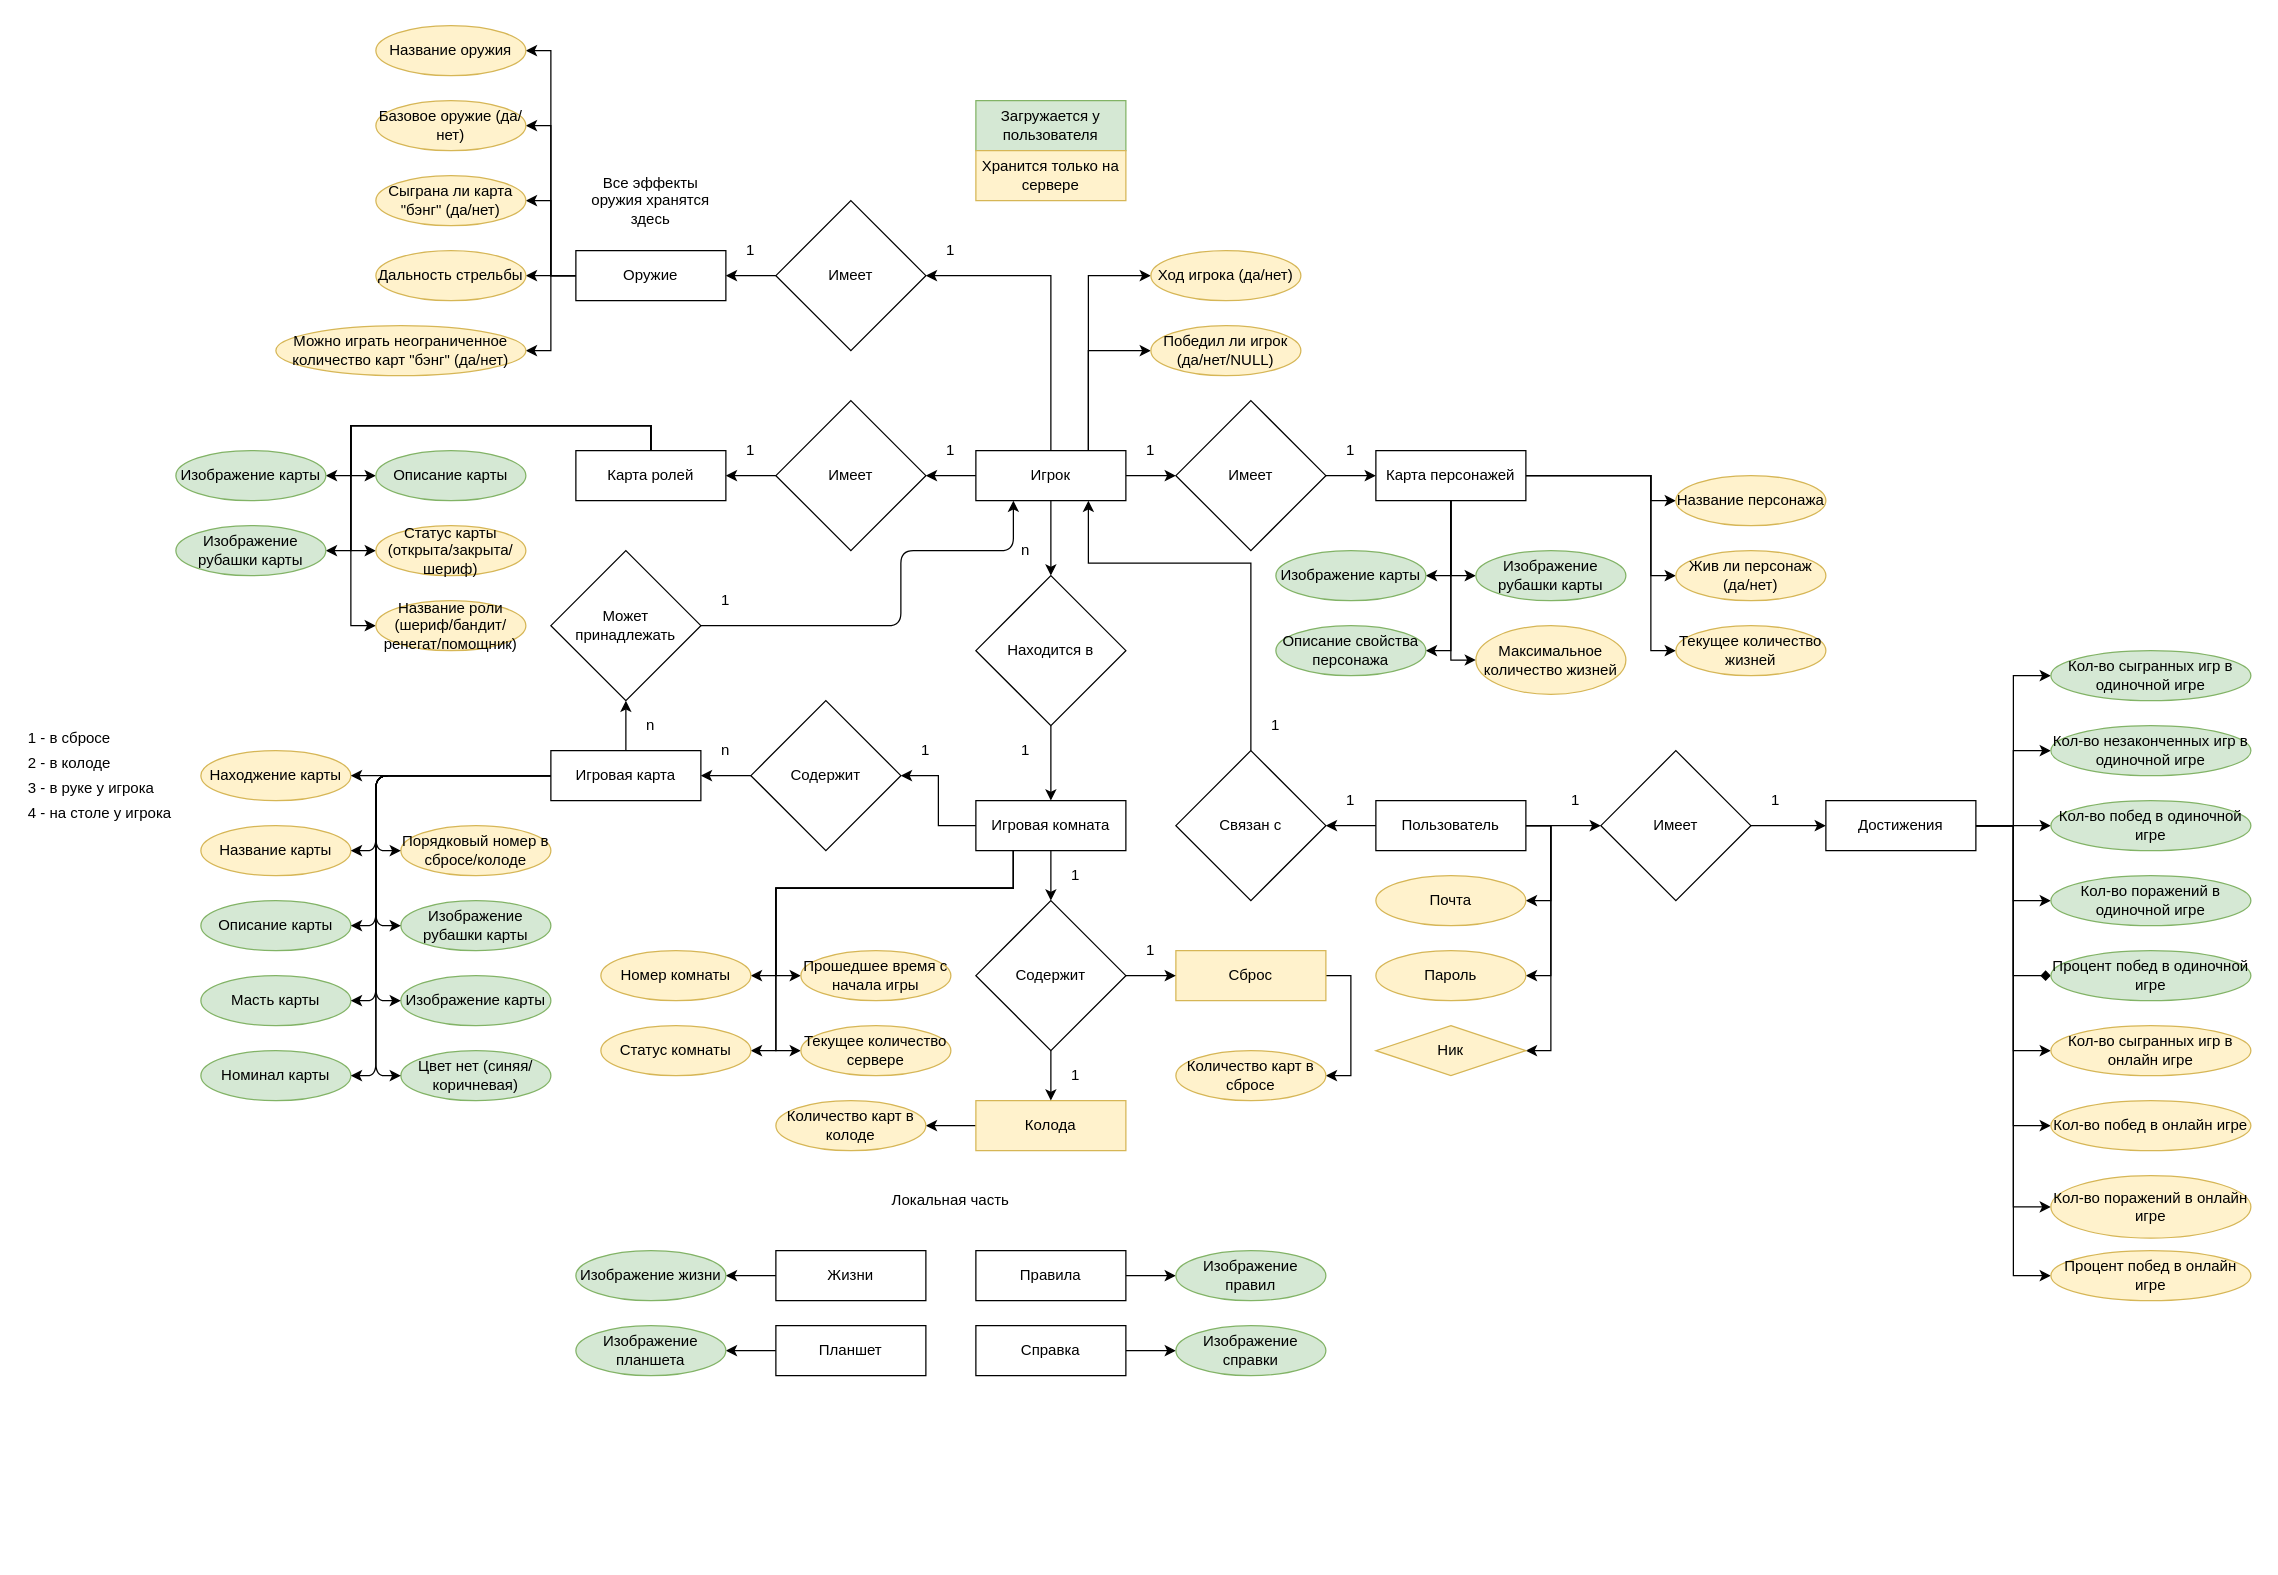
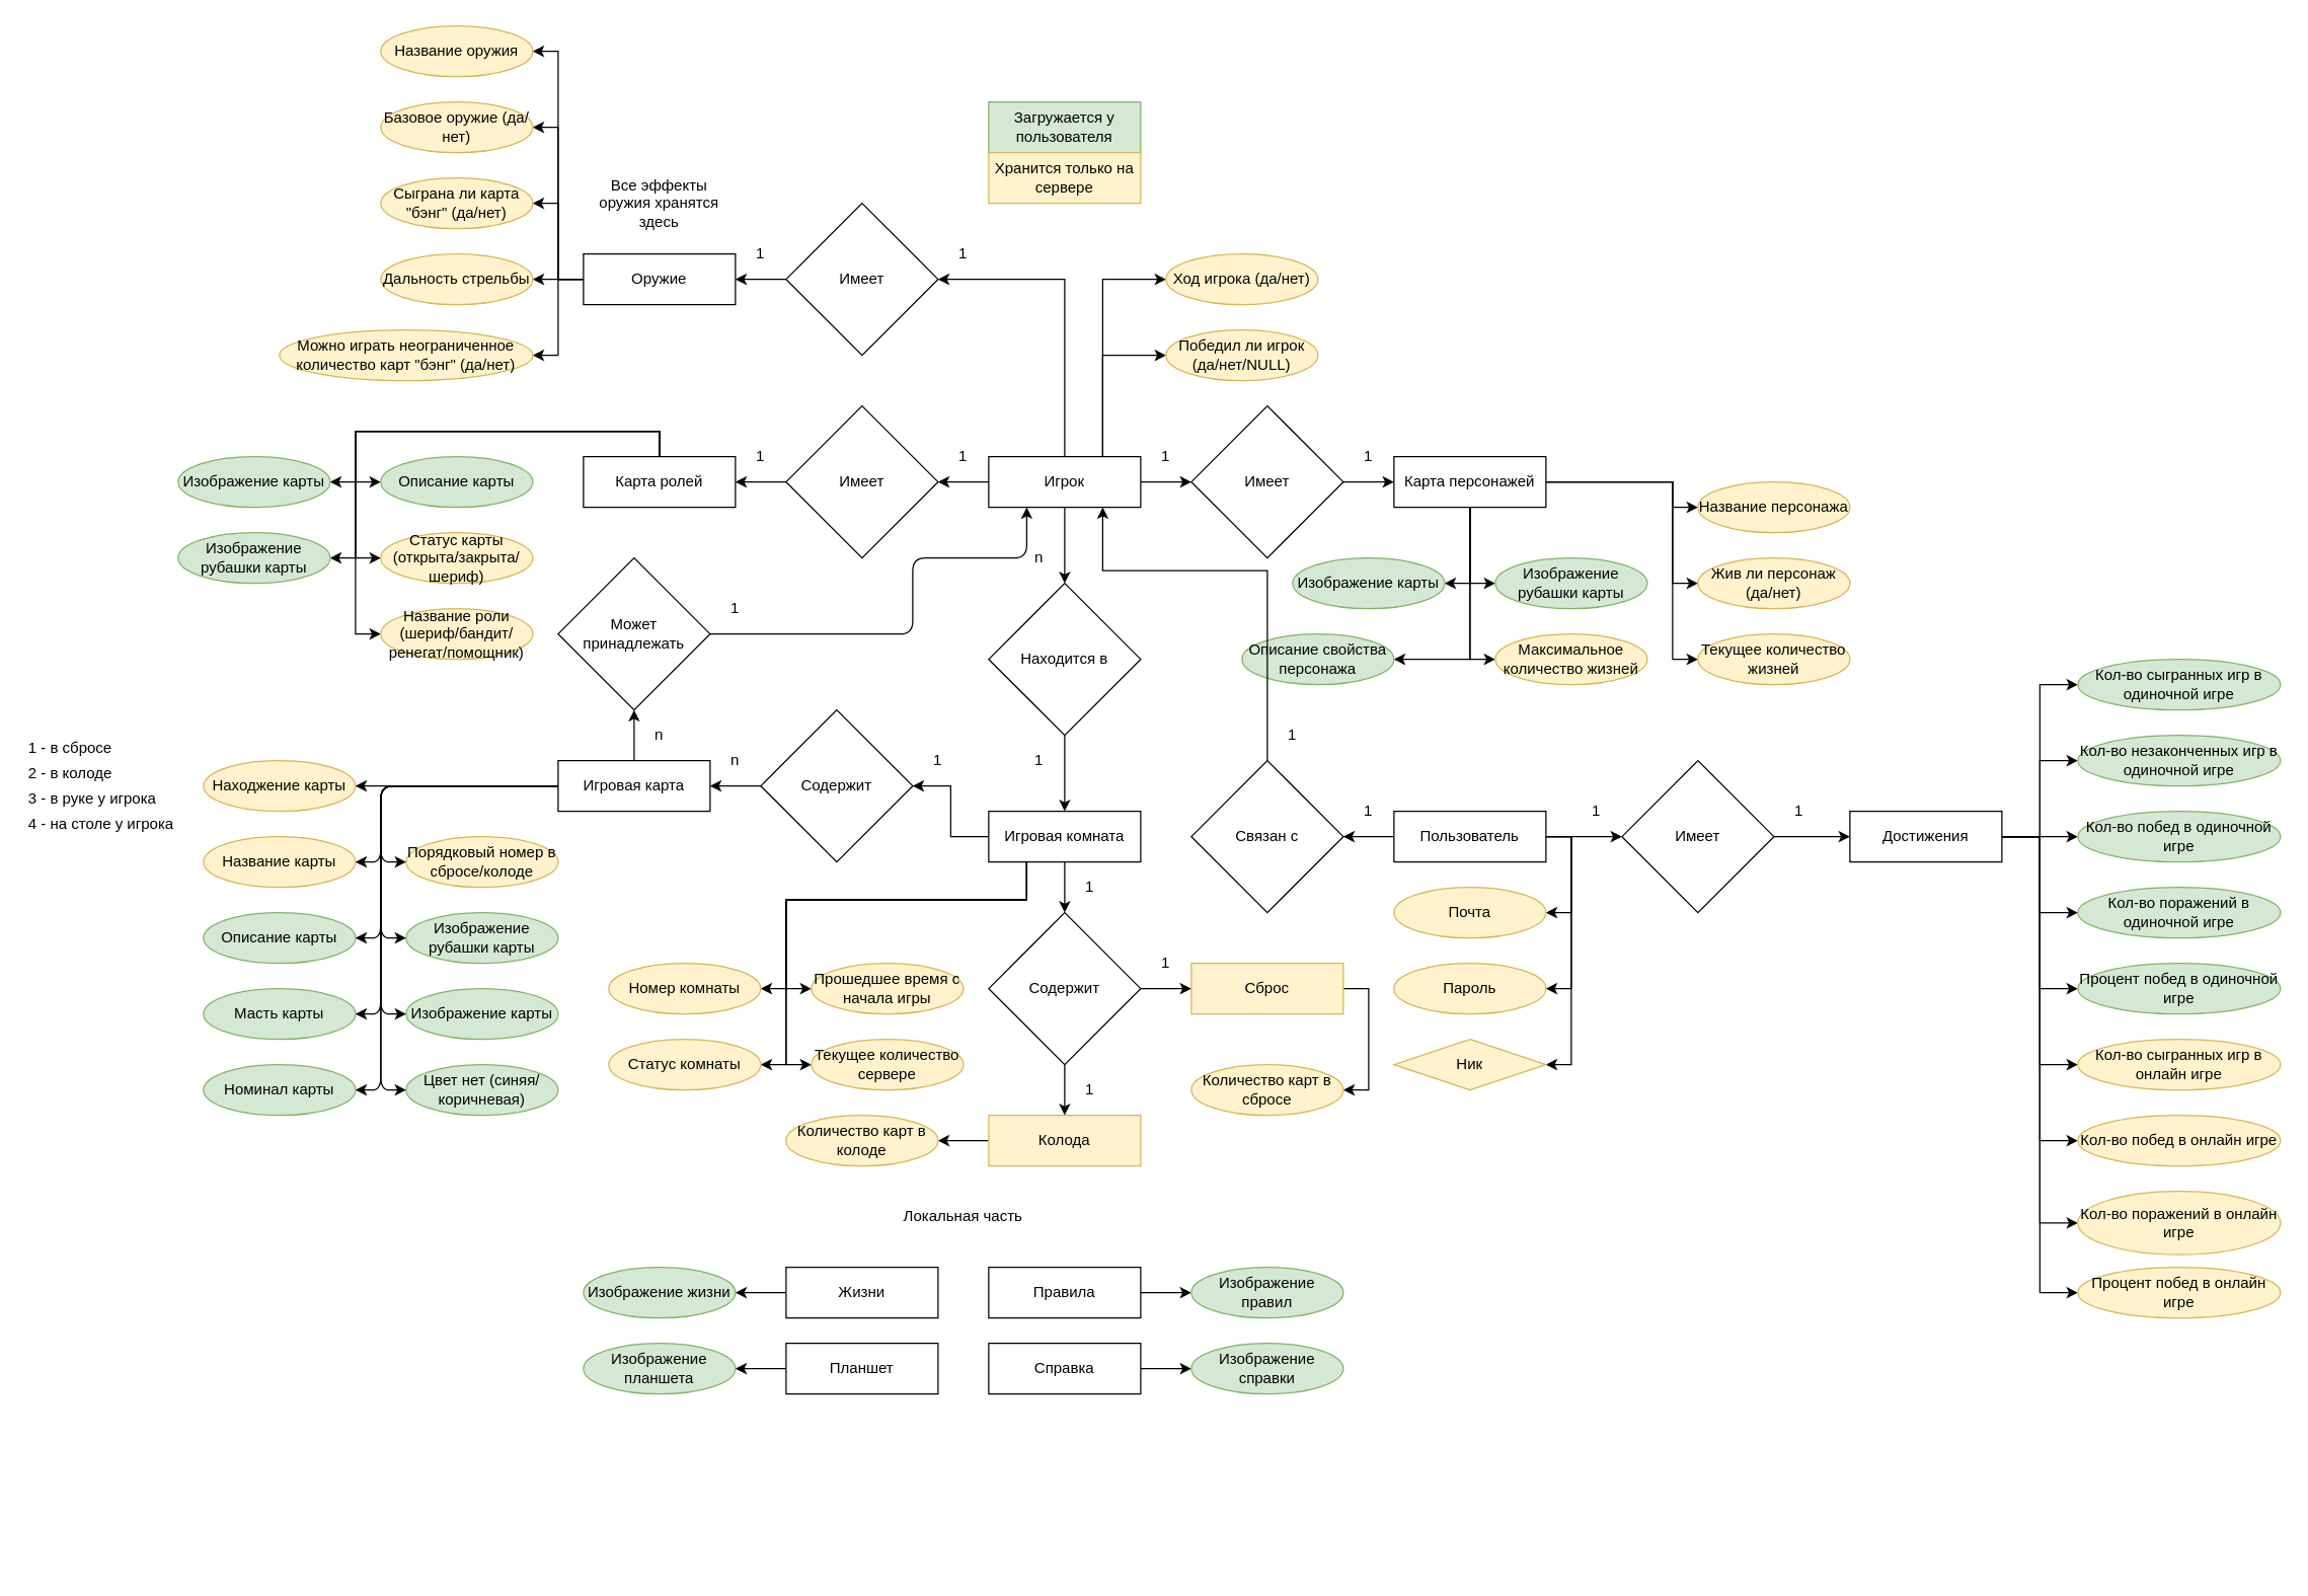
- <mxCell id="37" value="Описание свойства персонажа" style="ellipse;whiteSpace=wrap;html=1;fillColor=#d5e8d4;strokeColor=#82b366;" parent="1" vertex="1"><mxGeometry x="1020" y="500" width="120" height="40" as="geometry" /></mxCell>
+ <mxCell id="37" value="Описание свойства персонажа" style="ellipse;whiteSpace=wrap;html=1;fillColor=#d5e8d4;strokeColor=#82b366;" parent="1" vertex="1"><mxGeometry x="980" y="500" width="120" height="40" as="geometry" /></mxCell>
- <mxCell id="39" value="Максимальное количество жизней" style="ellipse;whiteSpace=wrap;html=1;fillColor=#fff2cc;strokeColor=#d6b656;" parent="1" vertex="1"><mxGeometry x="1180" y="500" width="120" height="55" as="geometry" /></mxCell>
+ <mxCell id="39" value="Максимальное количество жизней" style="ellipse;whiteSpace=wrap;html=1;fillColor=#fff2cc;strokeColor=#d6b656;" parent="1" vertex="1"><mxGeometry x="1180" y="500" width="120" height="40" as="geometry" /></mxCell>
- <mxCell id="134" style="edgeStyle=orthogonalEdgeStyle;rounded=0;orthogonalLoop=1;jettySize=auto;html=1;exitX=1;exitY=0.5;exitDx=0;exitDy=0;entryX=0;entryY=0.5;entryDx=0;entryDy=0;endArrow=diamond;" parent="1" source="139" target="144" edge="1"><mxGeometry relative="1" as="geometry" /></mxCell>
+ <mxCell id="134" style="edgeStyle=orthogonalEdgeStyle;rounded=0;orthogonalLoop=1;jettySize=auto;html=1;exitX=1;exitY=0.5;exitDx=0;exitDy=0;entryX=0;entryY=0.5;entryDx=0;entryDy=0;" parent="1" source="139" target="144" edge="1"><mxGeometry relative="1" as="geometry" /></mxCell>
